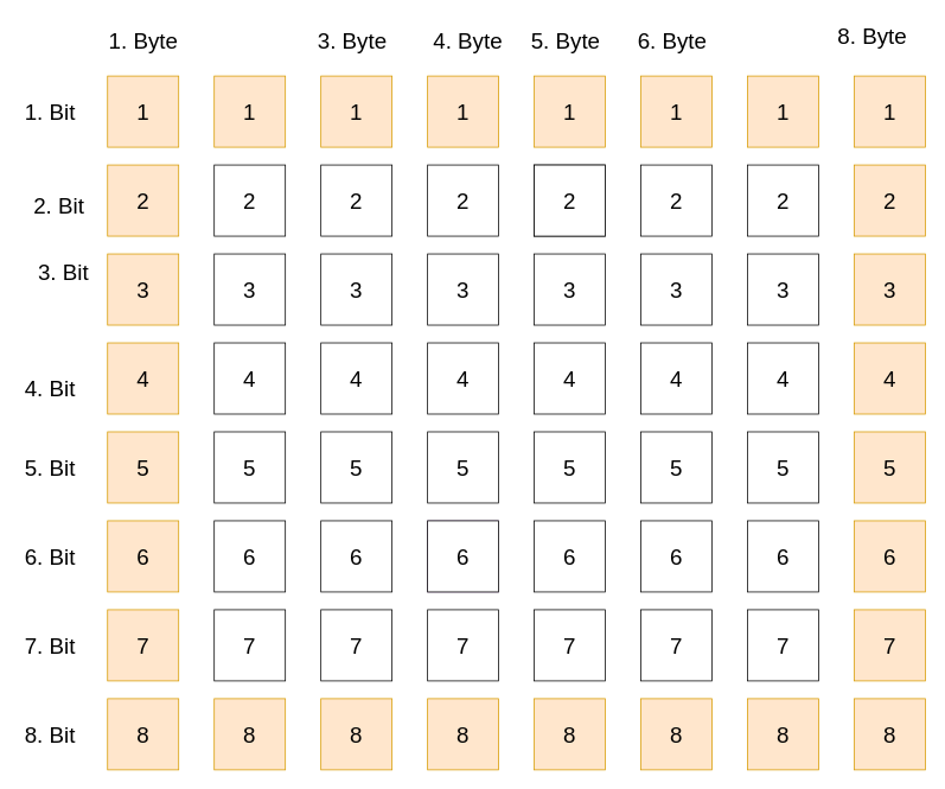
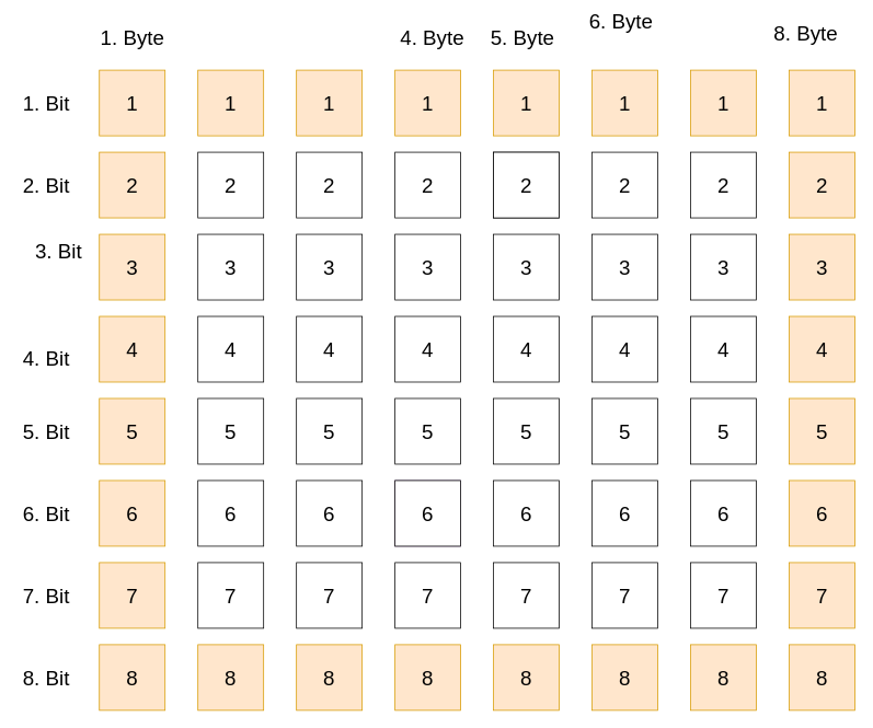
- <mxCell id="68" value="3. Byte" style="text;html=1;align=center;verticalAlign=middle;resizable=0;points=[];autosize=1;fontSize=25;" parent="1" vertex="1"><mxGeometry x="350" y="25" width="90" height="40" as="geometry" /></mxCell>
- <mxCell id="71" value="6. Byte" style="text;html=1;align=center;verticalAlign=middle;resizable=0;points=[];autosize=1;fontSize=25;" parent="1" vertex="1"><mxGeometry x="710" y="25" width="90" height="40" as="geometry" /></mxCell>
+ <mxCell id="71" value="6. Byte" style="text;html=1;align=center;verticalAlign=middle;resizable=0;points=[];autosize=1;fontSize=25;" parent="1" vertex="1"><mxGeometry x="710" y="5" width="90" height="40" as="geometry" /></mxCell>
- <mxCell id="74" value="2. Bit" style="text;html=1;align=center;verticalAlign=middle;resizable=0;points=[];autosize=1;fontSize=25;" parent="1" vertex="1"><mxGeometry x="30" y="210" width="70" height="40" as="geometry" /></mxCell>
+ <mxCell id="74" value="2. Bit" style="text;html=1;align=center;verticalAlign=middle;resizable=0;points=[];autosize=1;fontSize=25;" parent="1" vertex="1"><mxGeometry x="20" y="205" width="70" height="40" as="geometry" /></mxCell>
